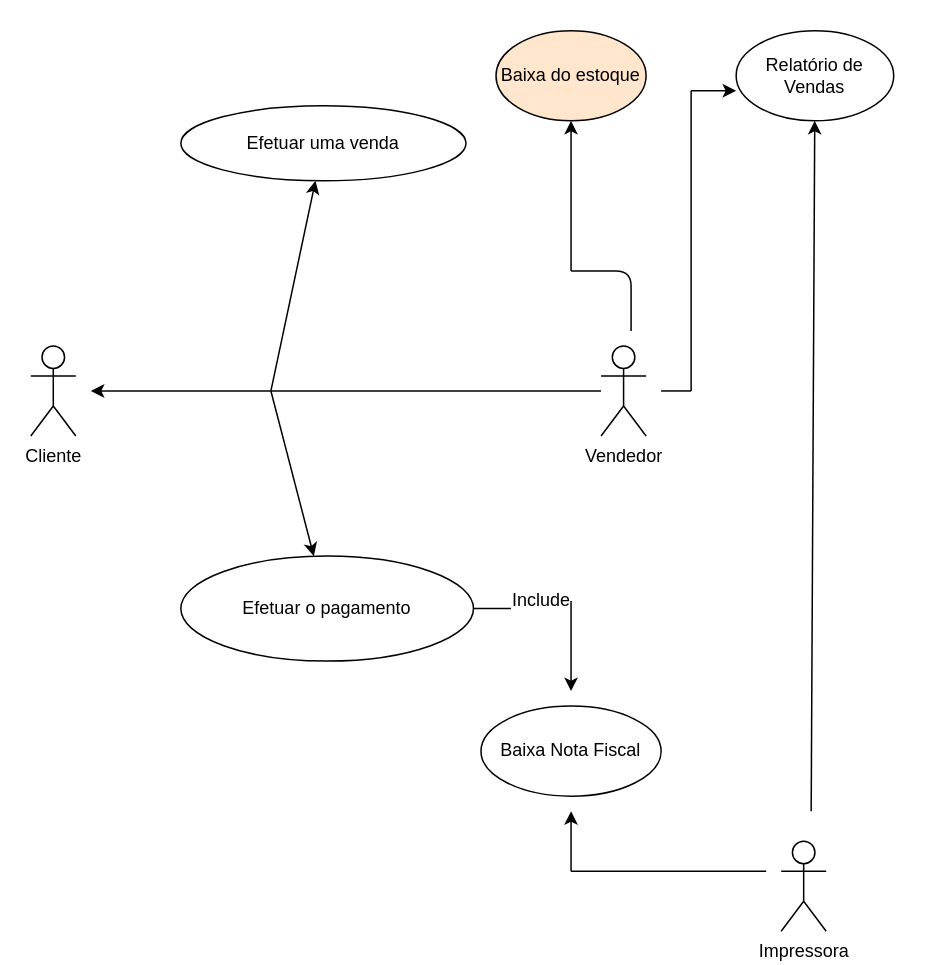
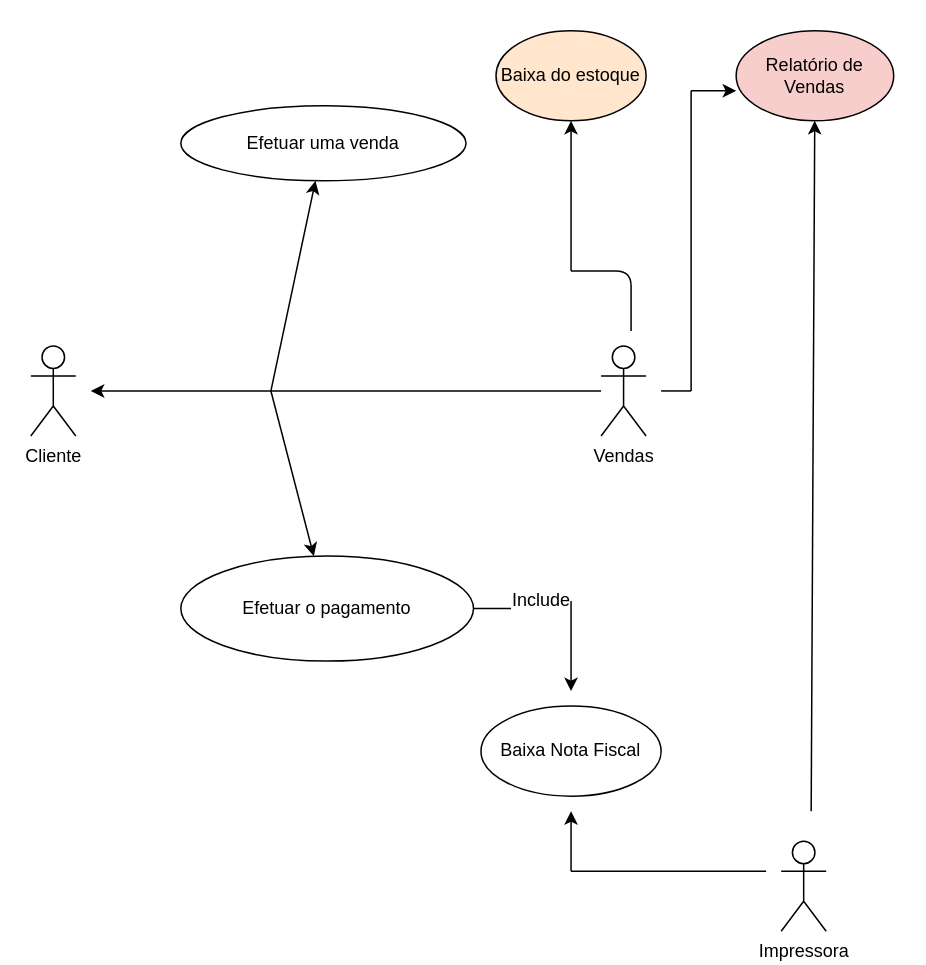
- <mxCell id="20" value="Relatório de Vendas" style="ellipse;whiteSpace=wrap;html=1;" vertex="1" parent="1"><mxGeometry x="490" y="20" width="105" height="60" as="geometry" /></mxCell>
+ <mxCell id="20" value="Relatório de Vendas" style="ellipse;whiteSpace=wrap;html=1;fillColor=#f8cecc;" vertex="1" parent="1"><mxGeometry x="490" y="20" width="105" height="60" as="geometry" /></mxCell>
- <mxCell id="2" value="Vendedor" style="shape=umlActor;verticalLabelPosition=bottom;verticalAlign=top;html=1;outlineConnect=0;" vertex="1" parent="1"><mxGeometry x="400" y="230" width="30" height="60" as="geometry" /></mxCell>
+ <mxCell id="2" value="Vendas" style="shape=umlActor;verticalLabelPosition=bottom;verticalAlign=top;html=1;outlineConnect=0;" vertex="1" parent="1"><mxGeometry x="400" y="230" width="30" height="60" as="geometry" /></mxCell>
